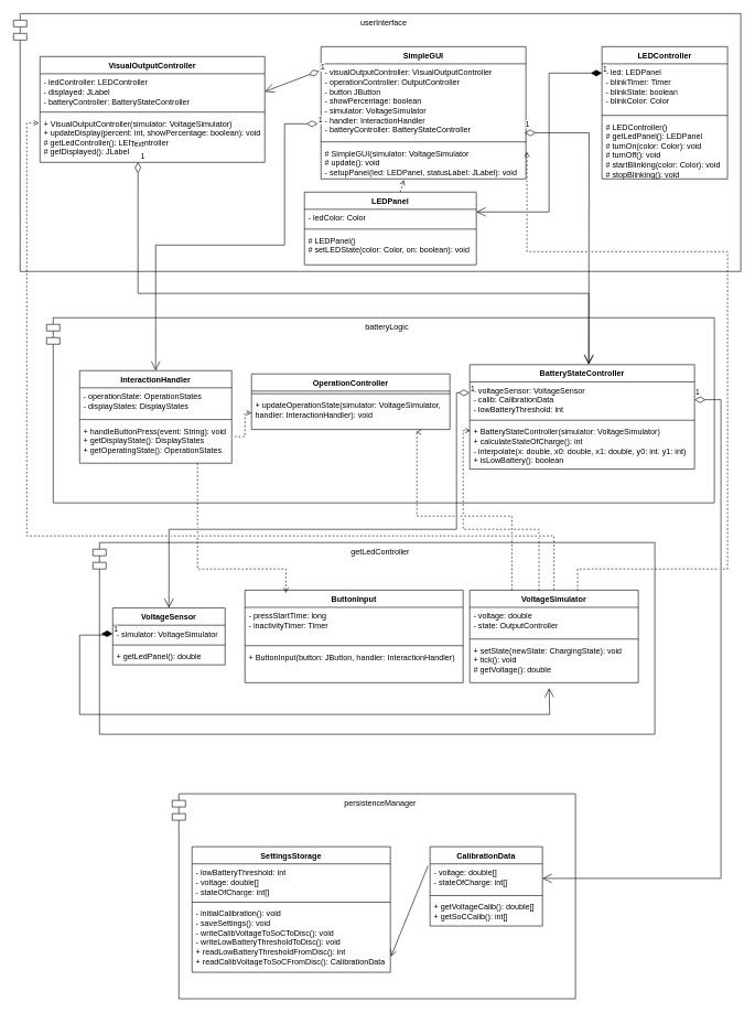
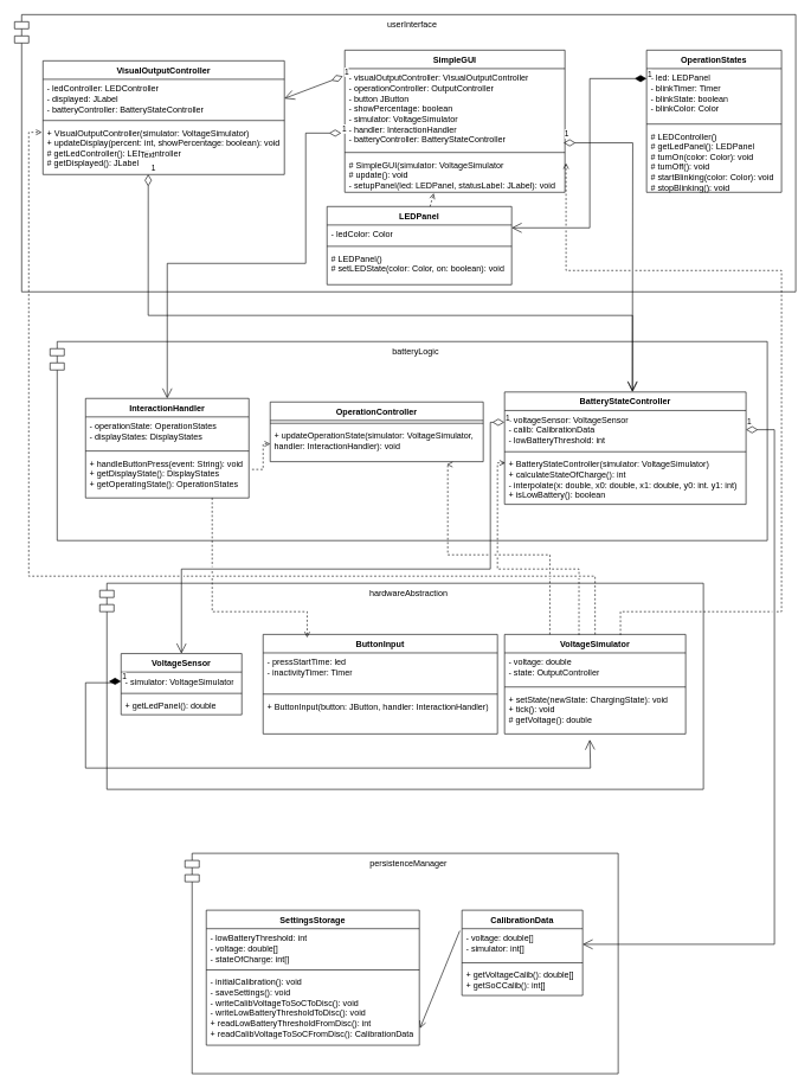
- <mxCell id="46" value="LEDController" style="swimlane;fontStyle=1;align=center;verticalAlign=top;childLayout=stackLayout;horizontal=1;startSize=26;horizontalStack=0;resizeParent=1;resizeParentMax=0;resizeLast=0;collapsible=1;marginBottom=0;whiteSpace=wrap;html=1;" vertex="1" parent="1"><mxGeometry x="910" y="70" width="190" height="200" as="geometry" /></mxCell>
+ <mxCell id="46" value="OperationStates" style="swimlane;fontStyle=1;align=center;verticalAlign=top;childLayout=stackLayout;horizontal=1;startSize=26;horizontalStack=0;resizeParent=1;resizeParentMax=0;resizeLast=0;collapsible=1;marginBottom=0;whiteSpace=wrap;html=1;" vertex="1" parent="1"><mxGeometry x="910" y="70" width="190" height="200" as="geometry" /></mxCell>
- <mxCell id="3" value="getLedController" style="shape=module;align=left;spacingLeft=20;align=center;verticalAlign=top;whiteSpace=wrap;html=1;" vertex="1" parent="1"><mxGeometry x="140" y="820" width="850" height="290" as="geometry" /></mxCell>
+ <mxCell id="3" value="hardwareAbstraction" style="shape=module;align=left;spacingLeft=20;align=center;verticalAlign=top;whiteSpace=wrap;html=1;" vertex="1" parent="1"><mxGeometry x="140" y="820" width="850" height="290" as="geometry" /></mxCell>
- <mxCell id="26" value="- pressStartTime: long&lt;div&gt;- inactivityTimer: Timer&lt;/div&gt;" style="text;strokeColor=none;fillColor=none;align=left;verticalAlign=top;spacingLeft=4;spacingRight=4;overflow=hidden;rotatable=0;points=[[0,0.5],[1,0.5]];portConstraint=eastwest;whiteSpace=wrap;html=1;" vertex="1" parent="25"><mxGeometry y="26" width="330" height="54" as="geometry" /></mxCell>
+ <mxCell id="26" value="- pressStartTime: led&lt;div&gt;- inactivityTimer: Timer&lt;/div&gt;" style="text;strokeColor=none;fillColor=none;align=left;verticalAlign=top;spacingLeft=4;spacingRight=4;overflow=hidden;rotatable=0;points=[[0,0.5],[1,0.5]];portConstraint=eastwest;whiteSpace=wrap;html=1;" vertex="1" parent="25"><mxGeometry y="26" width="330" height="54" as="geometry" /></mxCell>
- <mxCell id="38" value="- voltage: double[]&lt;div&gt;- stateOfCharge: int[]&lt;/div&gt;" style="text;strokeColor=none;fillColor=none;align=left;verticalAlign=top;spacingLeft=4;spacingRight=4;overflow=hidden;rotatable=0;points=[[0,0.5],[1,0.5]];portConstraint=eastwest;whiteSpace=wrap;html=1;" vertex="1" parent="37"><mxGeometry y="26" width="170" height="44" as="geometry" /></mxCell>
+ <mxCell id="38" value="- voltage: double[]&lt;div&gt;- simulator: int[]&lt;/div&gt;" style="text;strokeColor=none;fillColor=none;align=left;verticalAlign=top;spacingLeft=4;spacingRight=4;overflow=hidden;rotatable=0;points=[[0,0.5],[1,0.5]];portConstraint=eastwest;whiteSpace=wrap;html=1;" vertex="1" parent="37"><mxGeometry y="26" width="170" height="44" as="geometry" /></mxCell>
